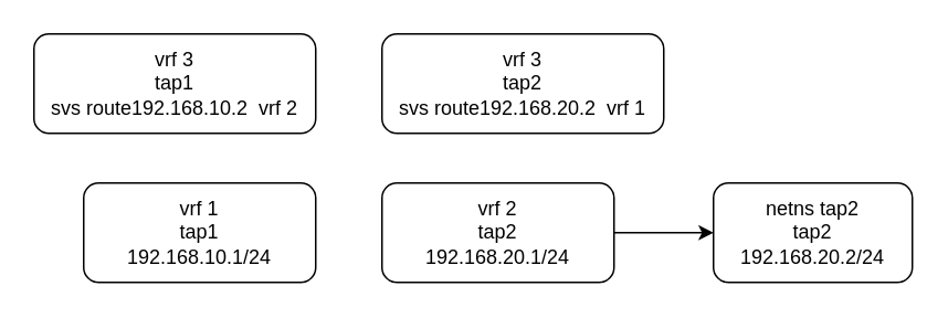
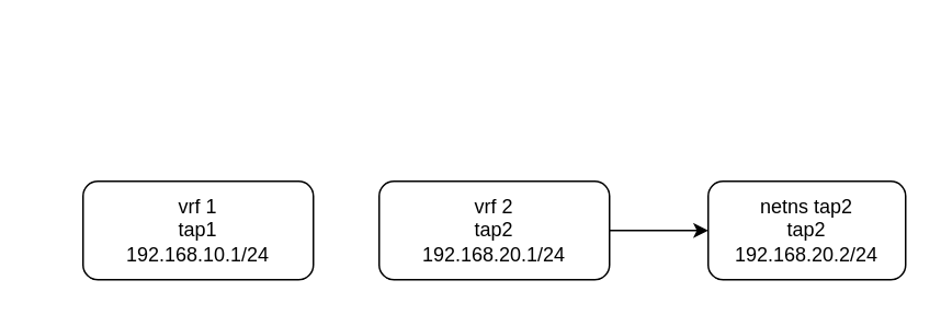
- <mxCell id="6" value="vrf 3&lt;div&gt;tap1&lt;/div&gt;&lt;div&gt;svs route192.168.10.2&amp;nbsp; vrf 2&lt;/div&gt;" style="rounded=1;whiteSpace=wrap;html=1;" vertex="1" parent="1"><mxGeometry x="20" y="20" width="170" height="60" as="geometry" /></mxCell>
- <mxCell id="7" value="vrf 3&lt;div&gt;tap2&lt;/div&gt;&lt;div&gt;svs route192.168.20.2&amp;nbsp; vrf 1&lt;br&gt;&lt;/div&gt;" style="rounded=1;whiteSpace=wrap;html=1;" vertex="1" parent="1"><mxGeometry x="230" y="20" width="170" height="60" as="geometry" /></mxCell>
